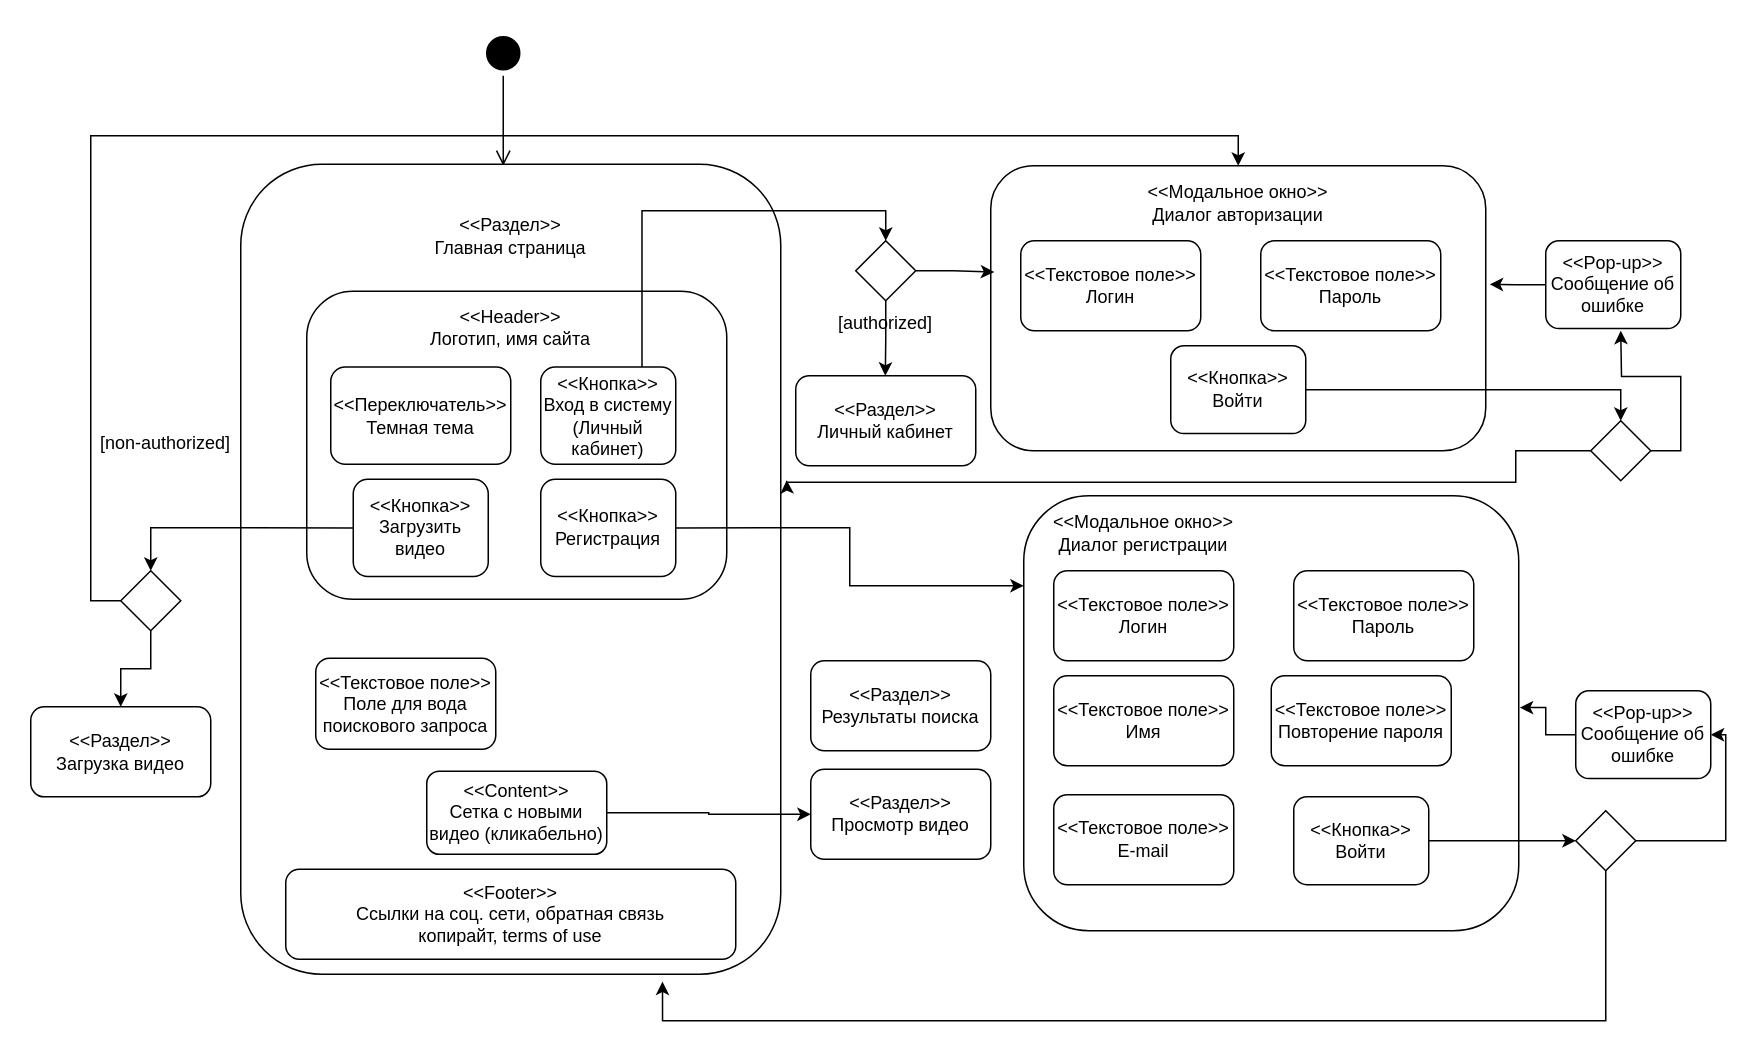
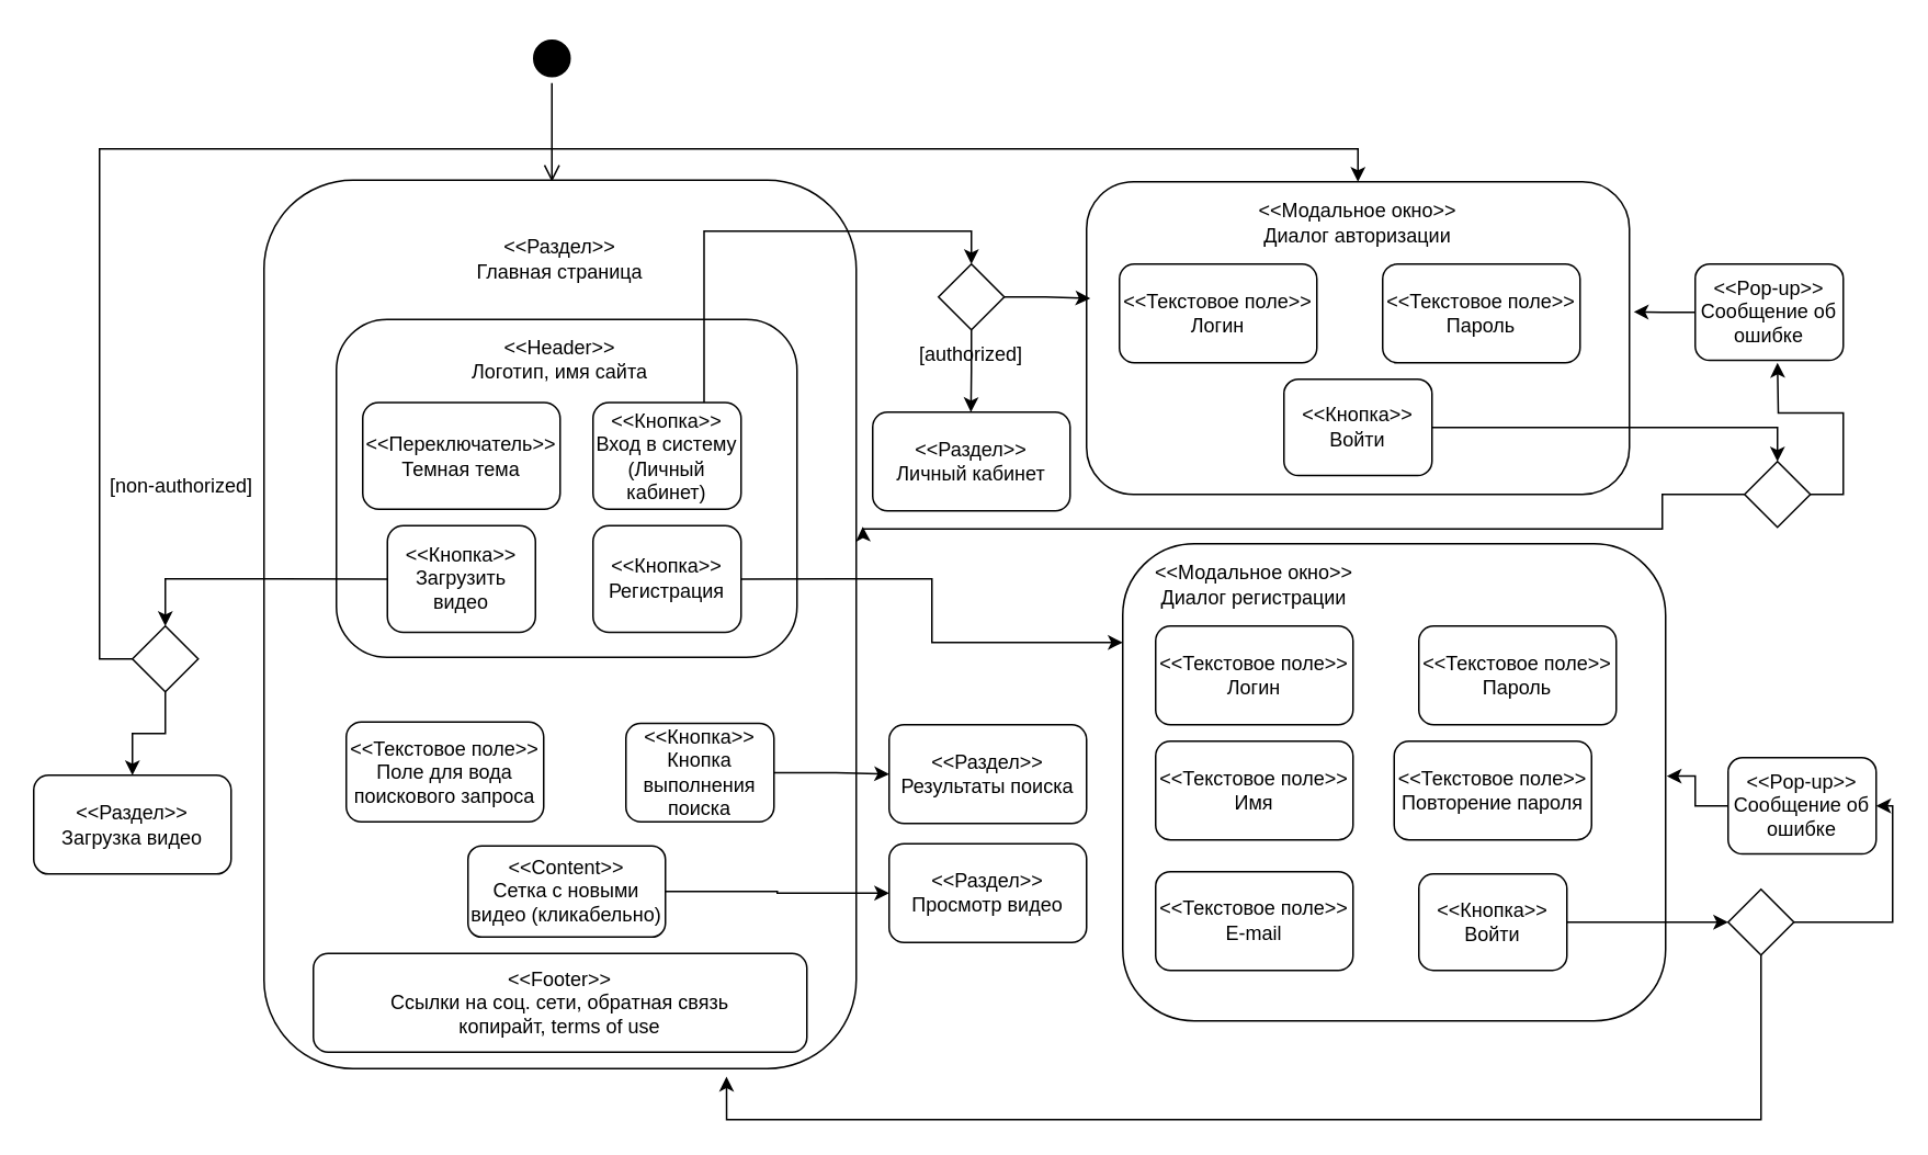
+ <mxCell id="13" value="&amp;lt;&amp;lt;Кнопка&amp;gt;&amp;gt;&lt;br&gt;Кнопка выполнения поиска" style="rounded=1;whiteSpace=wrap;html=1;" vertex="1" parent="4"><mxGeometry x="220" y="330.21" width="90" height="59.79" as="geometry" /></mxCell>
+ <mxCell id="26" style="edgeStyle=orthogonalEdgeStyle;rounded=0;orthogonalLoop=1;jettySize=auto;html=1;exitX=1;exitY=0.5;exitDx=0;exitDy=0;entryX=0;entryY=0.5;entryDx=0;entryDy=0;" edge="1" parent="1" source="13" target="25"><mxGeometry relative="1" as="geometry" /></mxCell>
